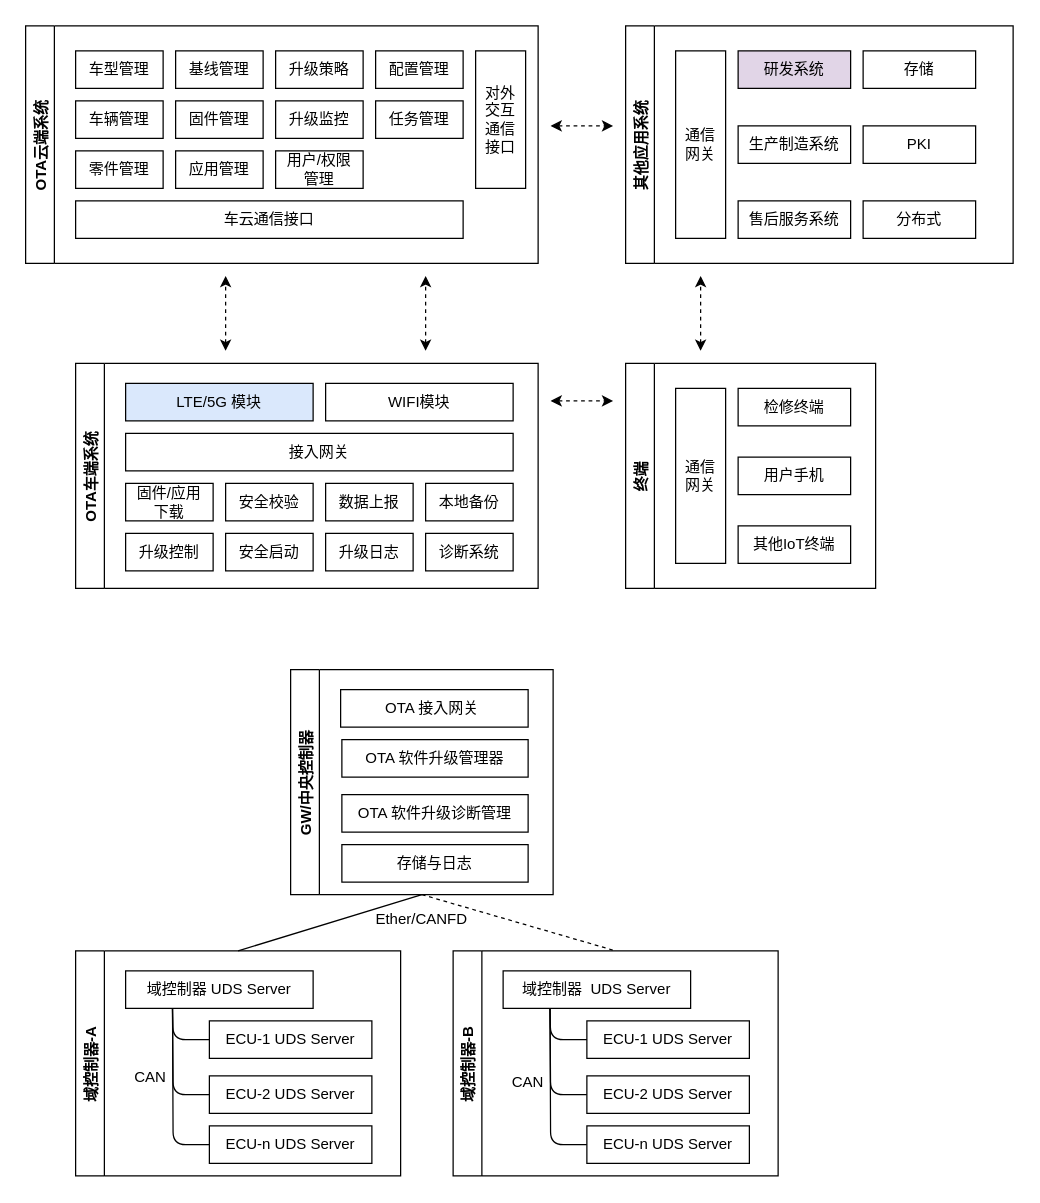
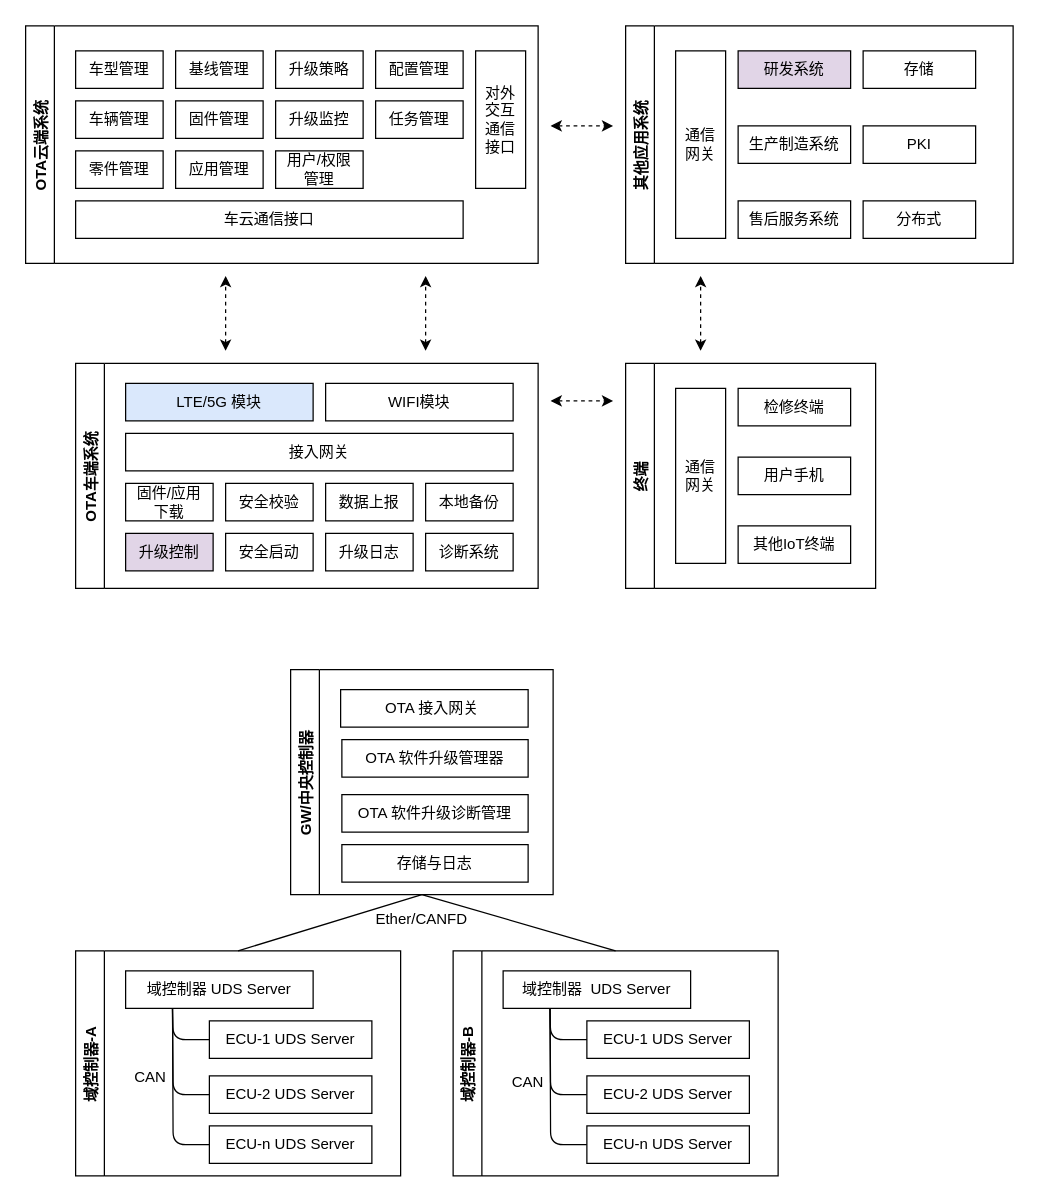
- <mxCell id="19" value="升级控制" style="rounded=0;whiteSpace=wrap;html=1;" parent="16" vertex="1"><mxGeometry x="40" y="136" width="70" height="30" as="geometry" /></mxCell>
+ <mxCell id="19" value="升级控制" style="rounded=0;whiteSpace=wrap;html=1;fillColor=#e1d5e7;" parent="16" vertex="1"><mxGeometry x="40" y="136" width="70" height="30" as="geometry" /></mxCell>
- <mxCell id="65" style="edgeStyle=none;html=1;exitX=0.5;exitY=1;exitDx=0;exitDy=0;entryX=0.5;entryY=0;entryDx=0;entryDy=0;endArrow=none;endFill=0;dashed=1;" edge="1" parent="1" source="66" target="55"><mxGeometry relative="1" as="geometry" /></mxCell>
+ <mxCell id="65" style="edgeStyle=none;html=1;exitX=0.5;exitY=1;exitDx=0;exitDy=0;entryX=0.5;entryY=0;entryDx=0;entryDy=0;endArrow=none;endFill=0;" edge="1" parent="1" source="66" target="55"><mxGeometry relative="1" as="geometry" /></mxCell>
